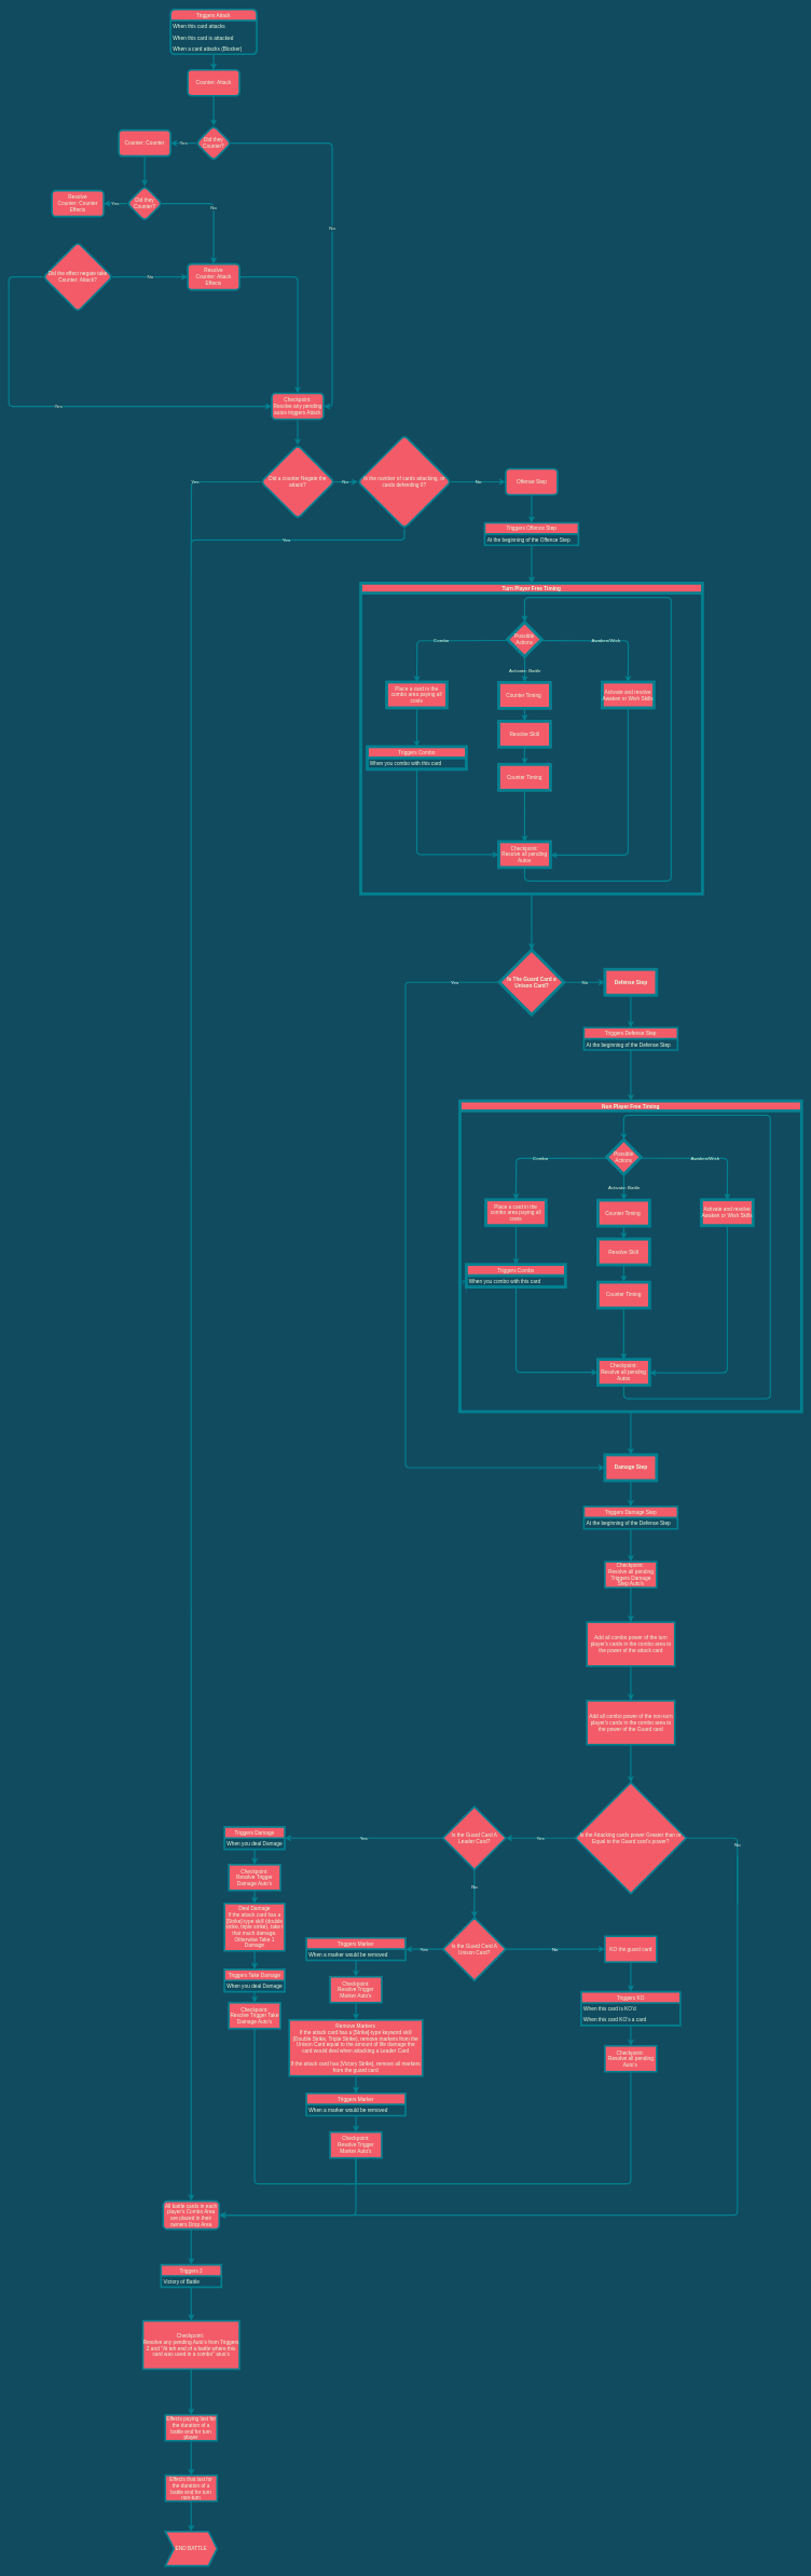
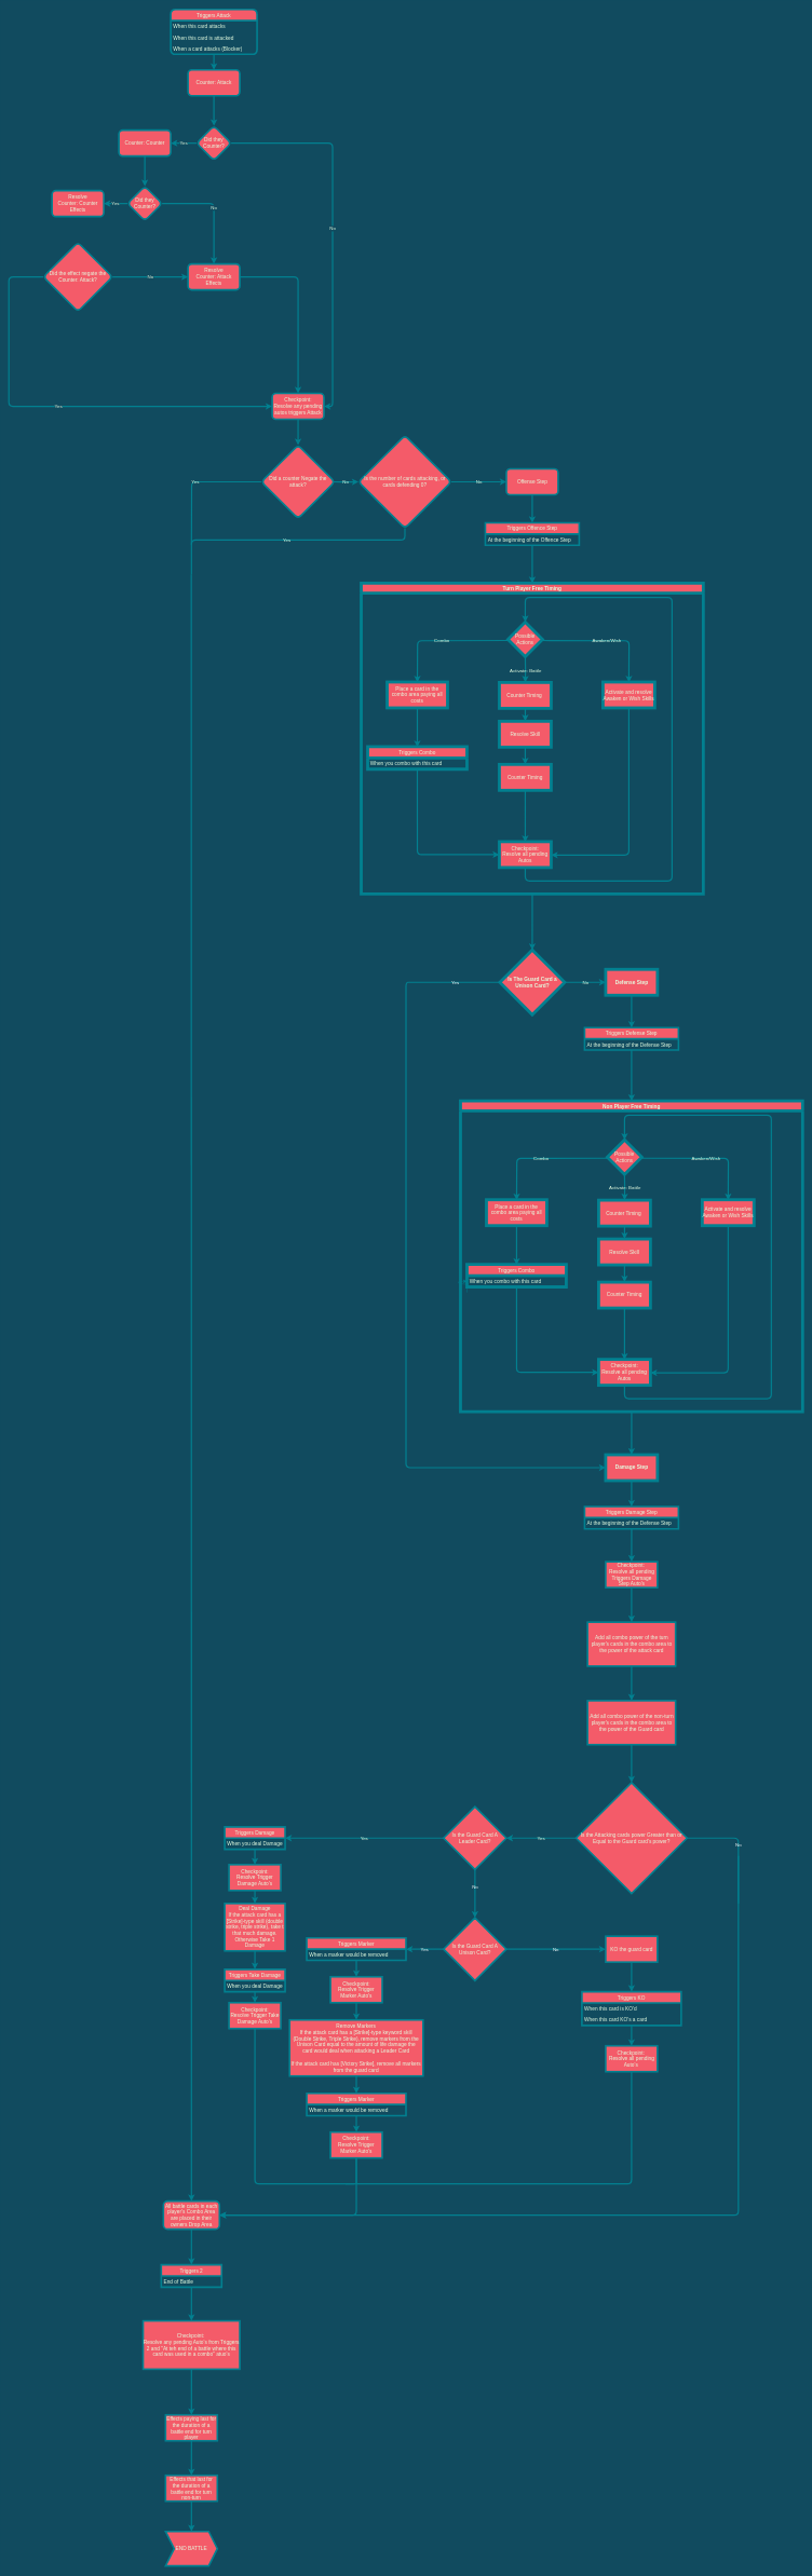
- <mxCell id="19" value="Did the effect negate take Counter: Attack?" style="rhombus;whiteSpace=wrap;html=1;fontStyle=0;startSize=26;strokeColor=#028090;fontColor=#E4FDE1;rounded=1;fillColor=#F45B69;strokeWidth=4;" vertex="1" parent="1"><mxGeometry x="100" y="560" width="160" height="160" as="geometry" /></mxCell>
+ <mxCell id="19" value="Did the effect negate the Counter: Attack?" style="rhombus;whiteSpace=wrap;html=1;fontStyle=0;startSize=26;strokeColor=#028090;fontColor=#E4FDE1;rounded=1;fillColor=#F45B69;strokeWidth=4;" vertex="1" parent="1"><mxGeometry x="100" y="560" width="160" height="160" as="geometry" /></mxCell>
- <mxCell id="35" value="Victory of Battle" style="text;strokeColor=none;fillColor=none;align=left;verticalAlign=top;spacingLeft=4;spacingRight=4;overflow=hidden;rotatable=0;points=[[0,0.5],[1,0.5]];portConstraint=eastwest;fontColor=#E4FDE1;" vertex="1" parent="34"><mxGeometry y="26" width="140" height="26" as="geometry" /></mxCell>
+ <mxCell id="35" value="End of Battle" style="text;strokeColor=none;fillColor=none;align=left;verticalAlign=top;spacingLeft=4;spacingRight=4;overflow=hidden;rotatable=0;points=[[0,0.5],[1,0.5]];portConstraint=eastwest;fontColor=#E4FDE1;" vertex="1" parent="34"><mxGeometry y="26" width="140" height="26" as="geometry" /></mxCell>
